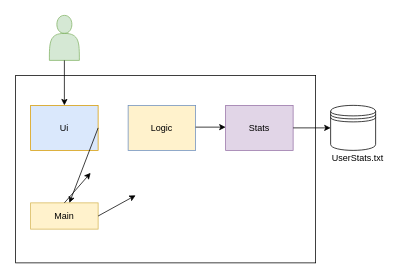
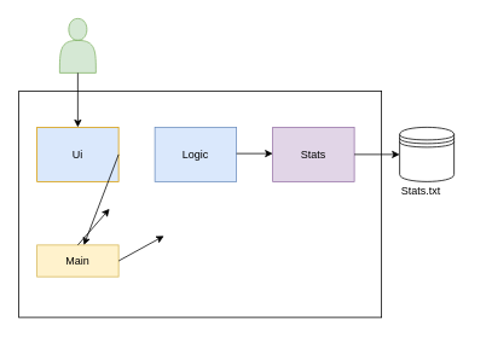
- <mxCell id="4" value="Logic" style="rounded=0;whiteSpace=wrap;html=1;fillColor=#fff2cc;strokeColor=#6c8ebf;" vertex="1" parent="1"><mxGeometry x="170" y="140" width="90" height="60" as="geometry" /></mxCell>
+ <mxCell id="4" value="Logic" style="rounded=0;whiteSpace=wrap;html=1;fillColor=#dae8fc;strokeColor=#6c8ebf;" vertex="1" parent="1"><mxGeometry x="170" y="140" width="90" height="60" as="geometry" /></mxCell>
- <mxCell id="14" value="UserStats.txt" style="text;html=1;resizable=0;points=[];autosize=1;align=left;verticalAlign=top;spacingTop=-4;" vertex="1" parent="1"><mxGeometry x="440" y="200" width="80" height="20" as="geometry" /></mxCell>
+ <mxCell id="14" value="Stats.txt" style="text;html=1;resizable=0;points=[];autosize=1;align=left;verticalAlign=top;spacingTop=-4;" vertex="1" parent="1"><mxGeometry x="440" y="200" width="80" height="20" as="geometry" /></mxCell>
